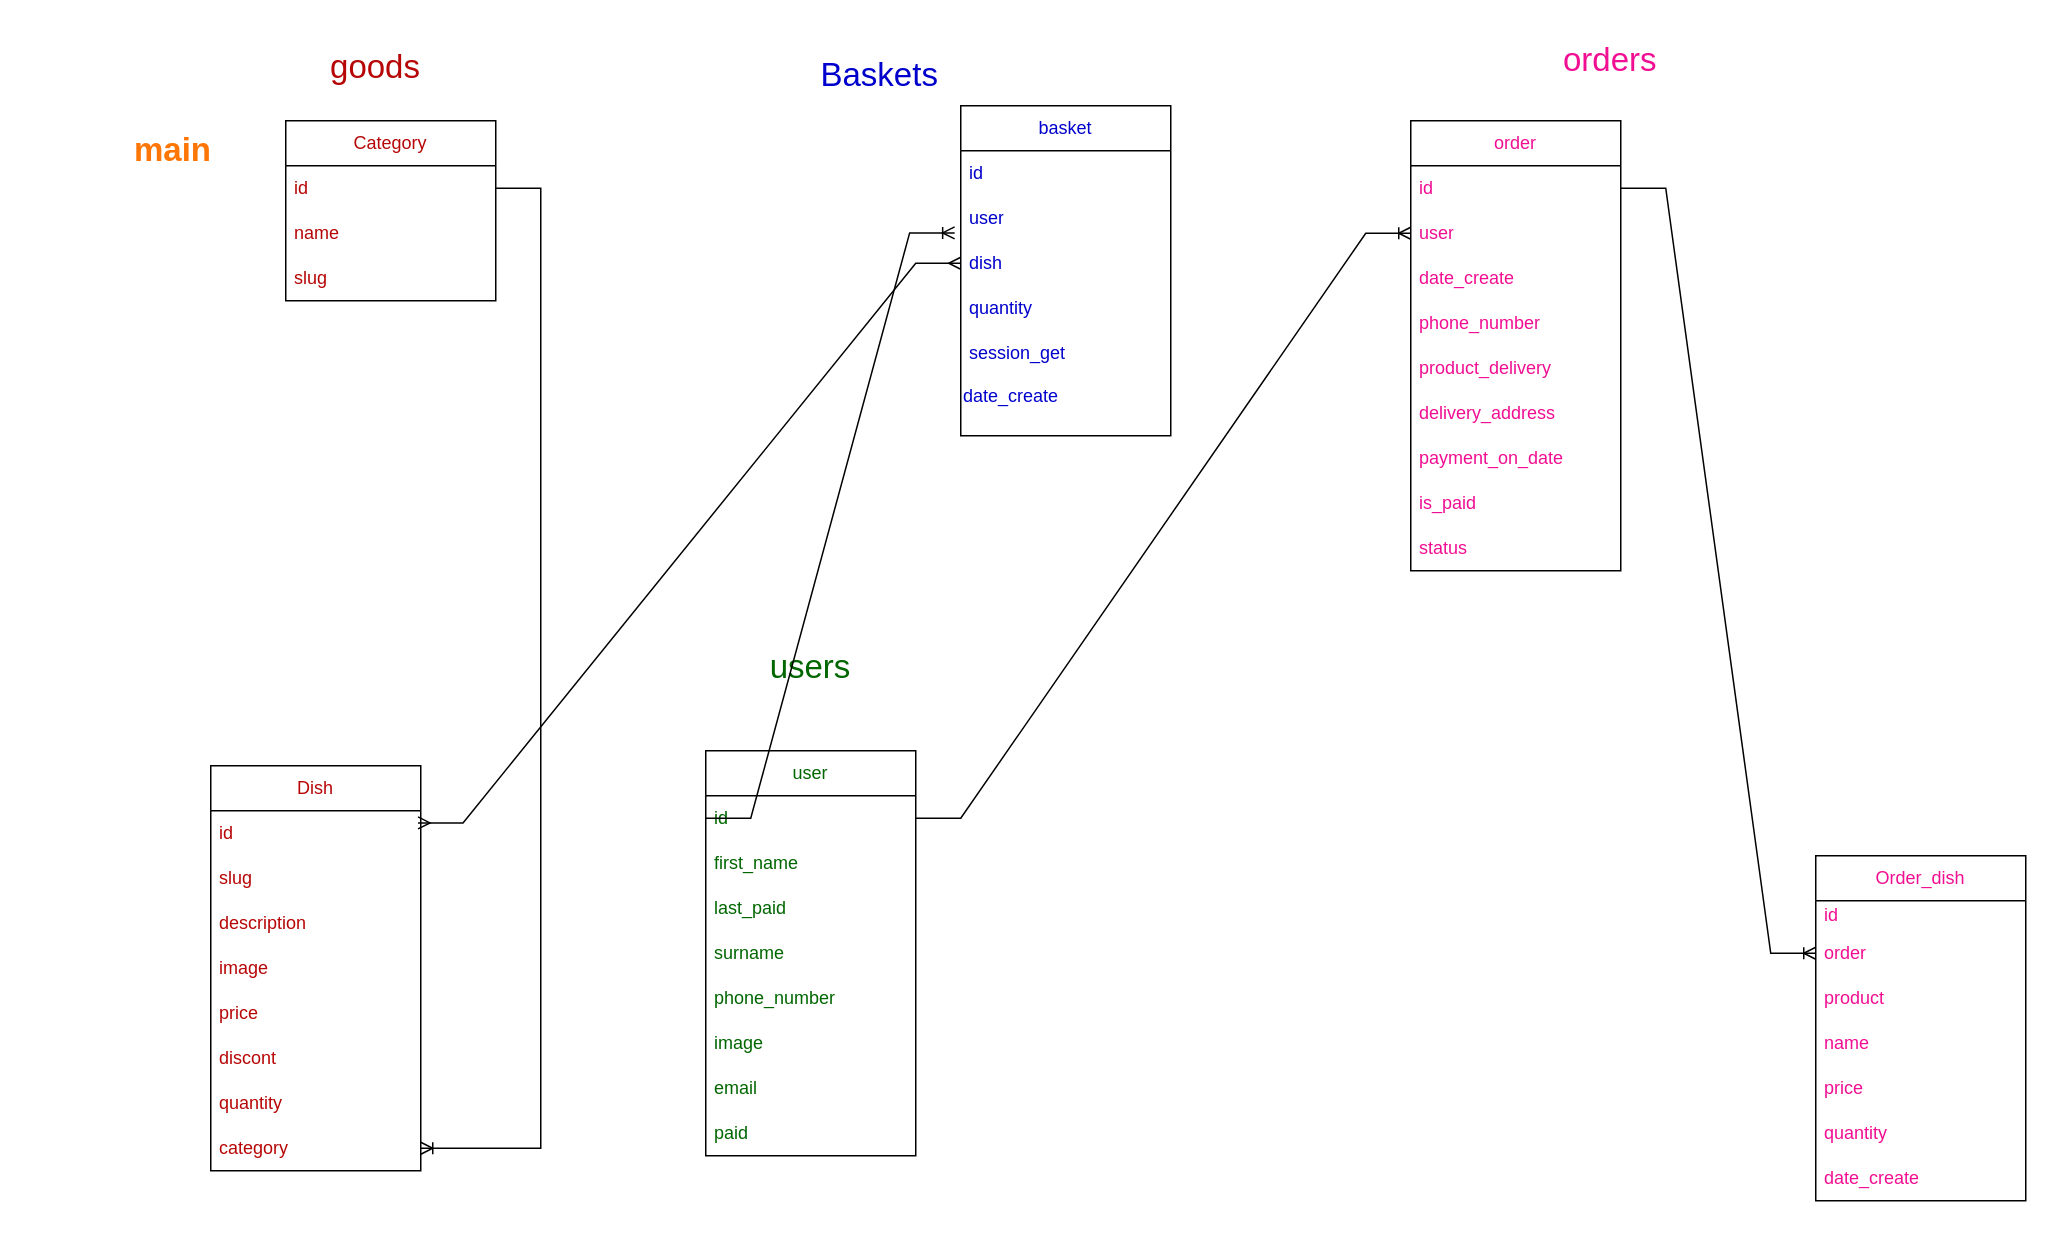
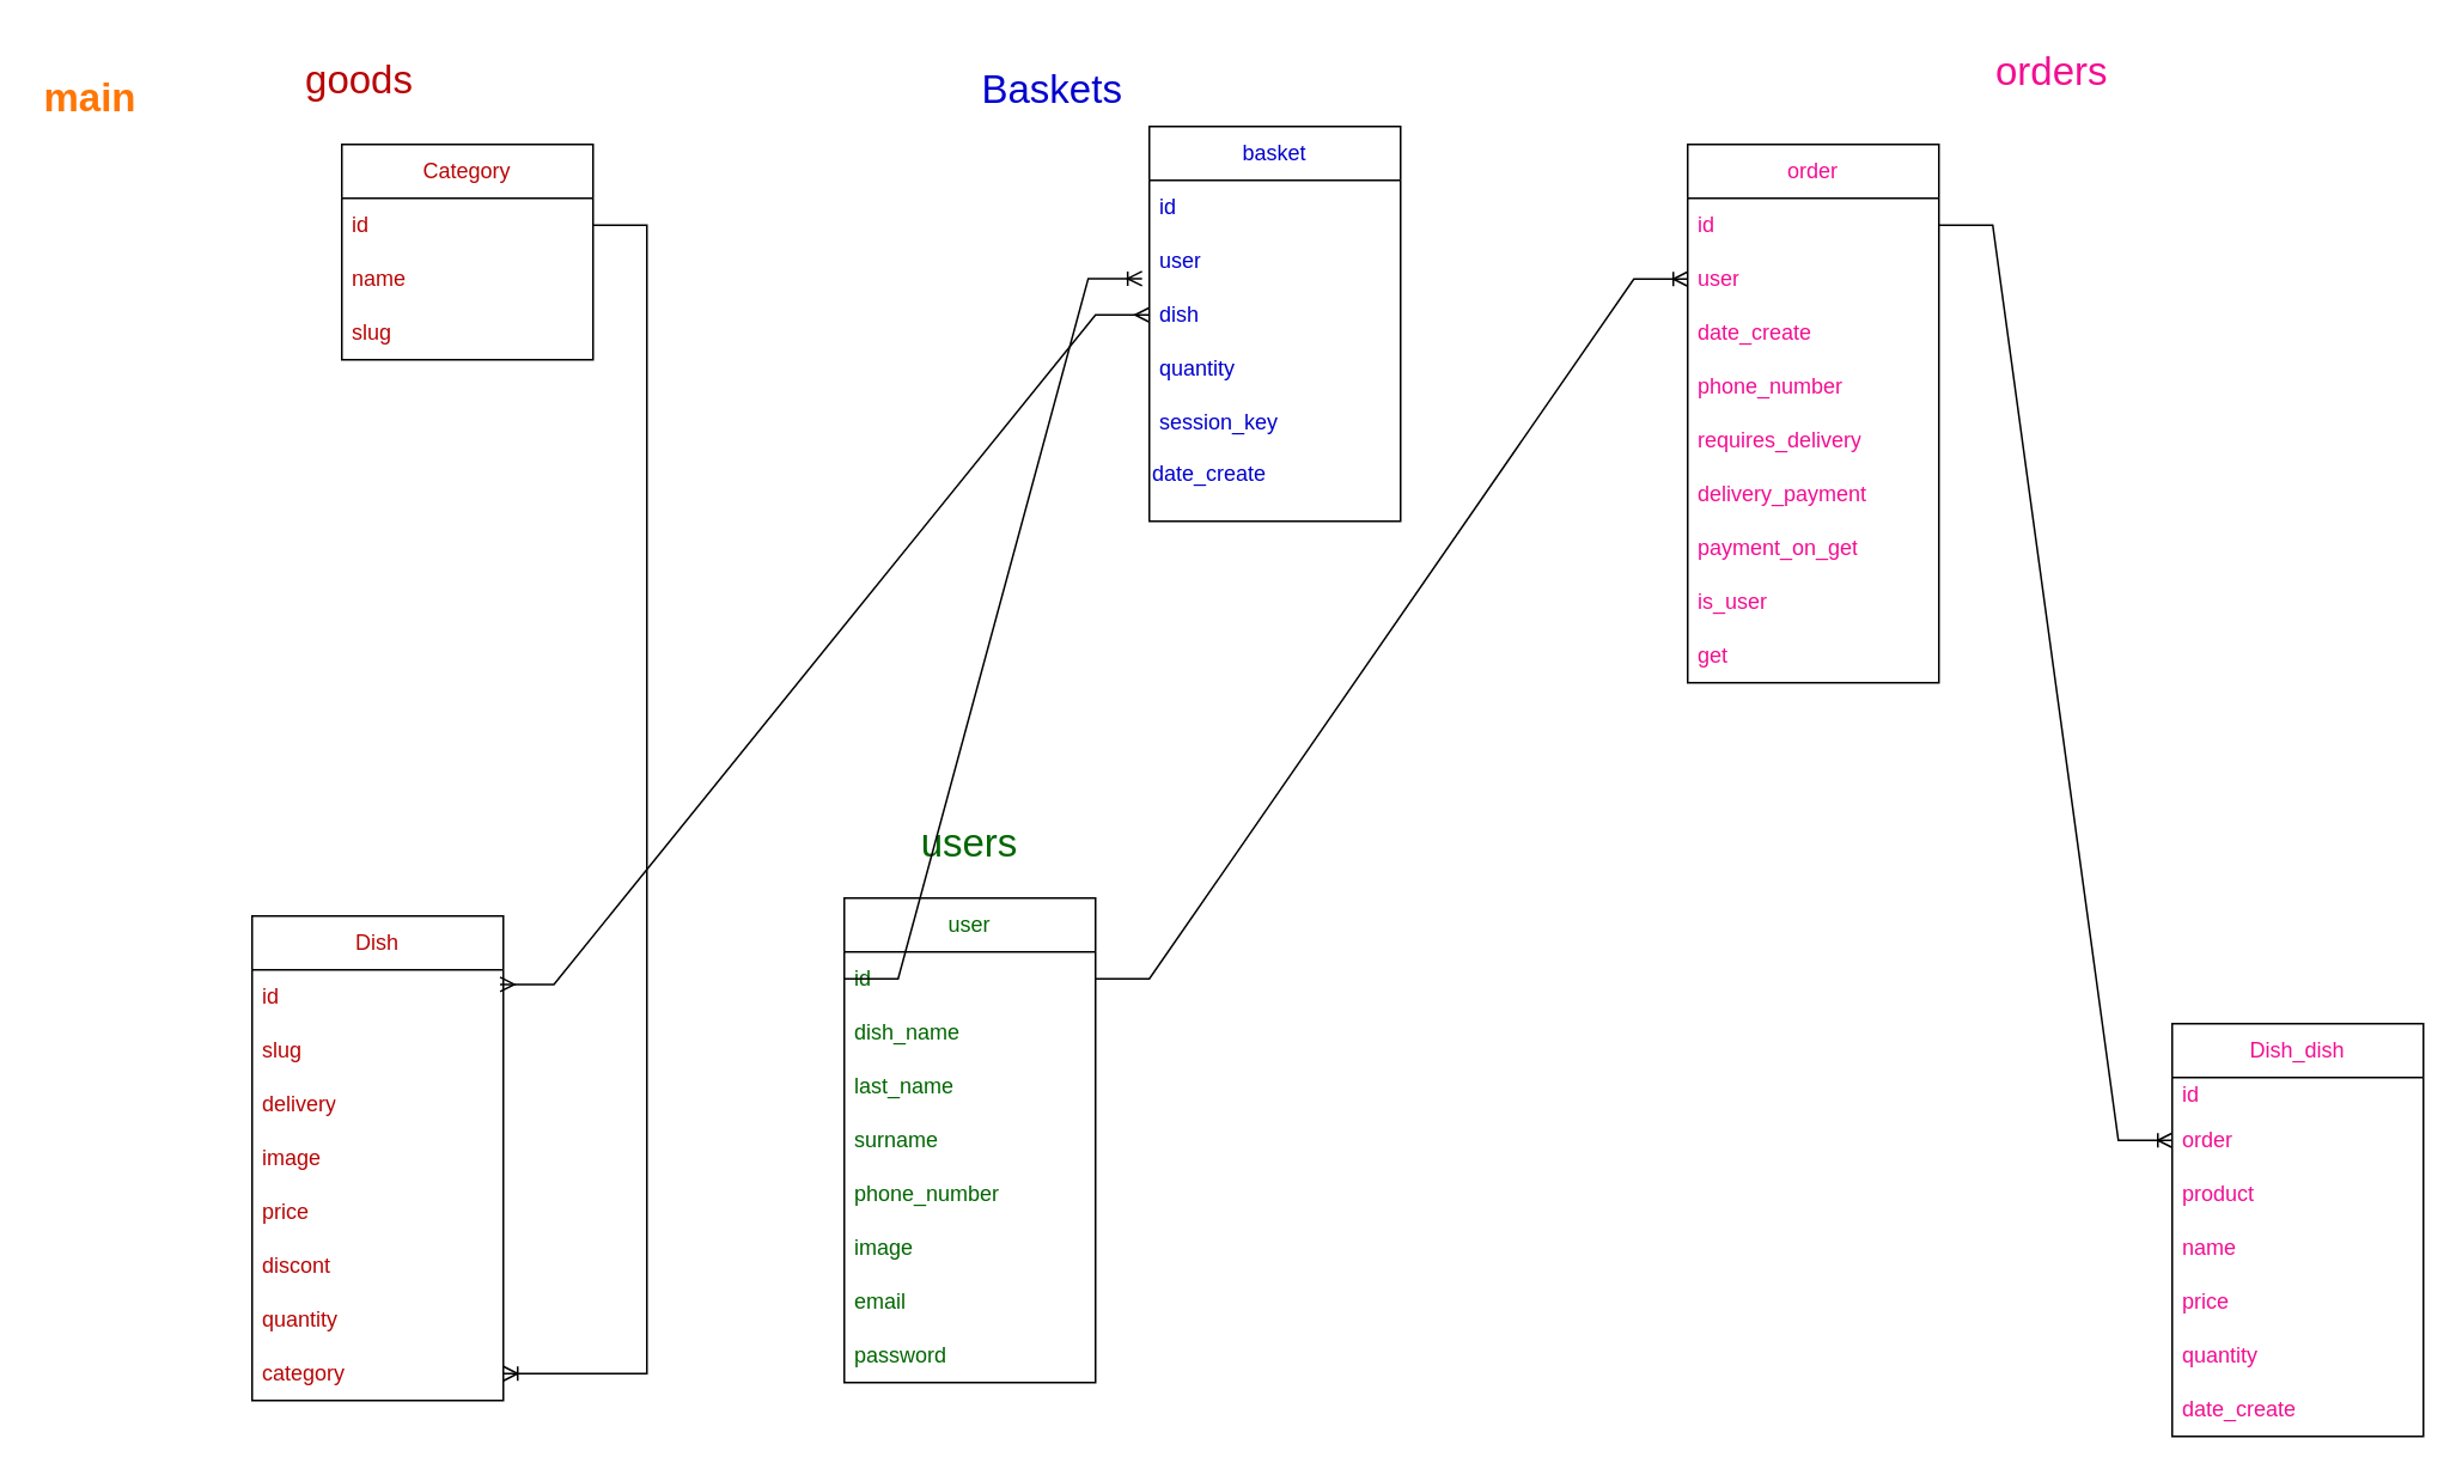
- <mxCell id="49" value="goods" style="text;html=1;align=center;verticalAlign=middle;whiteSpace=wrap;rounded=0;fontSize=22;fontColor=#b70606;" vertex="1" parent="1"><mxGeometry x="210" y="20" width="80" height="50" as="geometry" /></mxCell>
+ <mxCell id="49" value="goods" style="text;html=1;align=center;verticalAlign=middle;whiteSpace=wrap;rounded=0;fontSize=22;fontColor=#b70606;" vertex="1" parent="1"><mxGeometry x="160" y="20" width="80" height="50" as="geometry" /></mxCell>
- <mxCell id="54" value="&lt;div style=&quot;text-align: center; font-size: 22px;&quot;&gt;orders&lt;/div&gt;" style="text;whiteSpace=wrap;html=1;fontSize=22;fontColor=#f10e92;" vertex="1" parent="1"><mxGeometry x="1040" y="20" width="80" height="50" as="geometry" /></mxCell>
+ <mxCell id="54" value="&lt;div style=&quot;text-align: center; font-size: 22px;&quot;&gt;orders&lt;/div&gt;" style="text;whiteSpace=wrap;html=1;fontSize=22;fontColor=#f10e92;" vertex="1" parent="1"><mxGeometry x="1110" y="20" width="80" height="50" as="geometry" /></mxCell>
- <mxCell id="50" value="main" style="text;html=1;align=center;verticalAlign=middle;whiteSpace=wrap;rounded=0;fontSize=22;fontColor=#fe7606;fontStyle=1" vertex="1" parent="1"><mxGeometry x="85" y="85" width="60" height="30" as="geometry" /></mxCell>
+ <mxCell id="50" value="main" style="text;html=1;align=center;verticalAlign=middle;whiteSpace=wrap;rounded=0;fontSize=22;fontColor=#fe7606;fontStyle=1" vertex="1" parent="1"><mxGeometry x="20" y="40" width="60" height="30" as="geometry" /></mxCell>
- <mxCell id="16" value="session_get" style="text;strokeColor=none;fillColor=none;align=left;verticalAlign=middle;spacingLeft=4;spacingRight=4;overflow=hidden;points=[[0,0.5],[1,0.5]];portConstraint=eastwest;rotatable=0;whiteSpace=wrap;html=1;fontColor=#0000CC;" vertex="1" parent="11"><mxGeometry y="150" width="140" height="30" as="geometry" /></mxCell>
+ <mxCell id="16" value="session_key" style="text;strokeColor=none;fillColor=none;align=left;verticalAlign=middle;spacingLeft=4;spacingRight=4;overflow=hidden;points=[[0,0.5],[1,0.5]];portConstraint=eastwest;rotatable=0;whiteSpace=wrap;html=1;fontColor=#0000CC;" vertex="1" parent="11"><mxGeometry y="150" width="140" height="30" as="geometry" /></mxCell>
- <mxCell id="23" value="product_delivery" style="text;strokeColor=none;fillColor=none;align=left;verticalAlign=middle;spacingLeft=4;spacingRight=4;overflow=hidden;points=[[0,0.5],[1,0.5]];portConstraint=eastwest;rotatable=0;whiteSpace=wrap;html=1;fontColor=#f10e92;" parent="18" vertex="1"><mxGeometry y="150" width="140" height="30" as="geometry" /></mxCell>
+ <mxCell id="23" value="requires_delivery" style="text;strokeColor=none;fillColor=none;align=left;verticalAlign=middle;spacingLeft=4;spacingRight=4;overflow=hidden;points=[[0,0.5],[1,0.5]];portConstraint=eastwest;rotatable=0;whiteSpace=wrap;html=1;fontColor=#f10e92;" parent="18" vertex="1"><mxGeometry y="150" width="140" height="30" as="geometry" /></mxCell>
- <mxCell id="24" value="delivery_address" style="text;strokeColor=none;fillColor=none;align=left;verticalAlign=middle;spacingLeft=4;spacingRight=4;overflow=hidden;points=[[0,0.5],[1,0.5]];portConstraint=eastwest;rotatable=0;whiteSpace=wrap;html=1;fontColor=#f10e92;" parent="18" vertex="1"><mxGeometry y="180" width="140" height="30" as="geometry" /></mxCell>
+ <mxCell id="24" value="delivery_payment" style="text;strokeColor=none;fillColor=none;align=left;verticalAlign=middle;spacingLeft=4;spacingRight=4;overflow=hidden;points=[[0,0.5],[1,0.5]];portConstraint=eastwest;rotatable=0;whiteSpace=wrap;html=1;fontColor=#f10e92;" parent="18" vertex="1"><mxGeometry y="180" width="140" height="30" as="geometry" /></mxCell>
- <mxCell id="25" value="payment_on_date" style="text;strokeColor=none;fillColor=none;align=left;verticalAlign=middle;spacingLeft=4;spacingRight=4;overflow=hidden;points=[[0,0.5],[1,0.5]];portConstraint=eastwest;rotatable=0;whiteSpace=wrap;html=1;fontColor=#f10e92;" vertex="1" parent="18"><mxGeometry y="210" width="140" height="30" as="geometry" /></mxCell>
+ <mxCell id="25" value="payment_on_get" style="text;strokeColor=none;fillColor=none;align=left;verticalAlign=middle;spacingLeft=4;spacingRight=4;overflow=hidden;points=[[0,0.5],[1,0.5]];portConstraint=eastwest;rotatable=0;whiteSpace=wrap;html=1;fontColor=#f10e92;" vertex="1" parent="18"><mxGeometry y="210" width="140" height="30" as="geometry" /></mxCell>
- <mxCell id="26" value="is_paid" style="text;strokeColor=none;fillColor=none;align=left;verticalAlign=middle;spacingLeft=4;spacingRight=4;overflow=hidden;points=[[0,0.5],[1,0.5]];portConstraint=eastwest;rotatable=0;whiteSpace=wrap;html=1;fontColor=#f10e92;" vertex="1" parent="18"><mxGeometry y="240" width="140" height="30" as="geometry" /></mxCell>
+ <mxCell id="26" value="is_user" style="text;strokeColor=none;fillColor=none;align=left;verticalAlign=middle;spacingLeft=4;spacingRight=4;overflow=hidden;points=[[0,0.5],[1,0.5]];portConstraint=eastwest;rotatable=0;whiteSpace=wrap;html=1;fontColor=#f10e92;" vertex="1" parent="18"><mxGeometry y="240" width="140" height="30" as="geometry" /></mxCell>
- <mxCell id="27" value="status" style="text;strokeColor=none;fillColor=none;align=left;verticalAlign=middle;spacingLeft=4;spacingRight=4;overflow=hidden;points=[[0,0.5],[1,0.5]];portConstraint=eastwest;rotatable=0;whiteSpace=wrap;html=1;fontColor=#f10e92;" vertex="1" parent="18"><mxGeometry y="270" width="140" height="30" as="geometry" /></mxCell>
+ <mxCell id="27" value="get" style="text;strokeColor=none;fillColor=none;align=left;verticalAlign=middle;spacingLeft=4;spacingRight=4;overflow=hidden;points=[[0,0.5],[1,0.5]];portConstraint=eastwest;rotatable=0;whiteSpace=wrap;html=1;fontColor=#f10e92;" vertex="1" parent="18"><mxGeometry y="270" width="140" height="30" as="geometry" /></mxCell>
- <mxCell id="52" value="users" style="text;html=1;align=center;verticalAlign=middle;whiteSpace=wrap;rounded=0;fontSize=22;fontColor=#006600;" vertex="1" parent="1"><mxGeometry x="500" y="420" width="80" height="50" as="geometry" /></mxCell>
+ <mxCell id="52" value="users" style="text;html=1;align=center;verticalAlign=middle;whiteSpace=wrap;rounded=0;fontSize=22;fontColor=#006600;" vertex="1" parent="1"><mxGeometry x="500" y="445" width="80" height="50" as="geometry" /></mxCell>
- <mxCell id="4" value="first_name" style="text;strokeColor=none;fillColor=none;align=left;verticalAlign=middle;spacingLeft=4;spacingRight=4;overflow=hidden;points=[[0,0.5],[1,0.5]];portConstraint=eastwest;rotatable=0;whiteSpace=wrap;html=1;fontColor=#006600;" parent="2" vertex="1"><mxGeometry y="60" width="140" height="30" as="geometry" /></mxCell>
+ <mxCell id="4" value="dish_name" style="text;strokeColor=none;fillColor=none;align=left;verticalAlign=middle;spacingLeft=4;spacingRight=4;overflow=hidden;points=[[0,0.5],[1,0.5]];portConstraint=eastwest;rotatable=0;whiteSpace=wrap;html=1;fontColor=#006600;" parent="2" vertex="1"><mxGeometry y="60" width="140" height="30" as="geometry" /></mxCell>
- <mxCell id="28" value="Order_dish" style="swimlane;fontStyle=0;childLayout=stackLayout;horizontal=1;startSize=30;horizontalStack=0;resizeParent=1;resizeParentMax=0;resizeLast=0;collapsible=1;marginBottom=0;whiteSpace=wrap;html=1;fontColor=#f10e92;" parent="1" vertex="1"><mxGeometry x="1210" y="570" width="140" height="230" as="geometry" /></mxCell>
+ <mxCell id="28" value="Dish_dish" style="swimlane;fontStyle=0;childLayout=stackLayout;horizontal=1;startSize=30;horizontalStack=0;resizeParent=1;resizeParentMax=0;resizeLast=0;collapsible=1;marginBottom=0;whiteSpace=wrap;html=1;fontColor=#f10e92;" parent="1" vertex="1"><mxGeometry x="1210" y="570" width="140" height="230" as="geometry" /></mxCell>
- <mxCell id="5" value="last_paid" style="text;strokeColor=none;fillColor=none;align=left;verticalAlign=middle;spacingLeft=4;spacingRight=4;overflow=hidden;points=[[0,0.5],[1,0.5]];portConstraint=eastwest;rotatable=0;whiteSpace=wrap;html=1;fontColor=#006600;" parent="2" vertex="1"><mxGeometry y="90" width="140" height="30" as="geometry" /></mxCell>
+ <mxCell id="5" value="last_name" style="text;strokeColor=none;fillColor=none;align=left;verticalAlign=middle;spacingLeft=4;spacingRight=4;overflow=hidden;points=[[0,0.5],[1,0.5]];portConstraint=eastwest;rotatable=0;whiteSpace=wrap;html=1;fontColor=#006600;" parent="2" vertex="1"><mxGeometry y="90" width="140" height="30" as="geometry" /></mxCell>
- <mxCell id="39" value="description" style="text;strokeColor=none;fillColor=none;align=left;verticalAlign=middle;spacingLeft=4;spacingRight=4;overflow=hidden;points=[[0,0.5],[1,0.5]];portConstraint=eastwest;rotatable=0;whiteSpace=wrap;html=1;fontColor=#b70606;" parent="36" vertex="1"><mxGeometry y="90" width="140" height="30" as="geometry" /></mxCell>
+ <mxCell id="39" value="delivery" style="text;strokeColor=none;fillColor=none;align=left;verticalAlign=middle;spacingLeft=4;spacingRight=4;overflow=hidden;points=[[0,0.5],[1,0.5]];portConstraint=eastwest;rotatable=0;whiteSpace=wrap;html=1;fontColor=#b70606;" parent="36" vertex="1"><mxGeometry y="90" width="140" height="30" as="geometry" /></mxCell>
- <mxCell id="10" value="paid" style="text;strokeColor=none;fillColor=none;align=left;verticalAlign=middle;spacingLeft=4;spacingRight=4;overflow=hidden;points=[[0,0.5],[1,0.5]];portConstraint=eastwest;rotatable=0;whiteSpace=wrap;html=1;fontColor=#006600;" parent="2" vertex="1"><mxGeometry y="240" width="140" height="30" as="geometry" /></mxCell>
+ <mxCell id="10" value="password" style="text;strokeColor=none;fillColor=none;align=left;verticalAlign=middle;spacingLeft=4;spacingRight=4;overflow=hidden;points=[[0,0.5],[1,0.5]];portConstraint=eastwest;rotatable=0;whiteSpace=wrap;html=1;fontColor=#006600;" parent="2" vertex="1"><mxGeometry y="240" width="140" height="30" as="geometry" /></mxCell>
